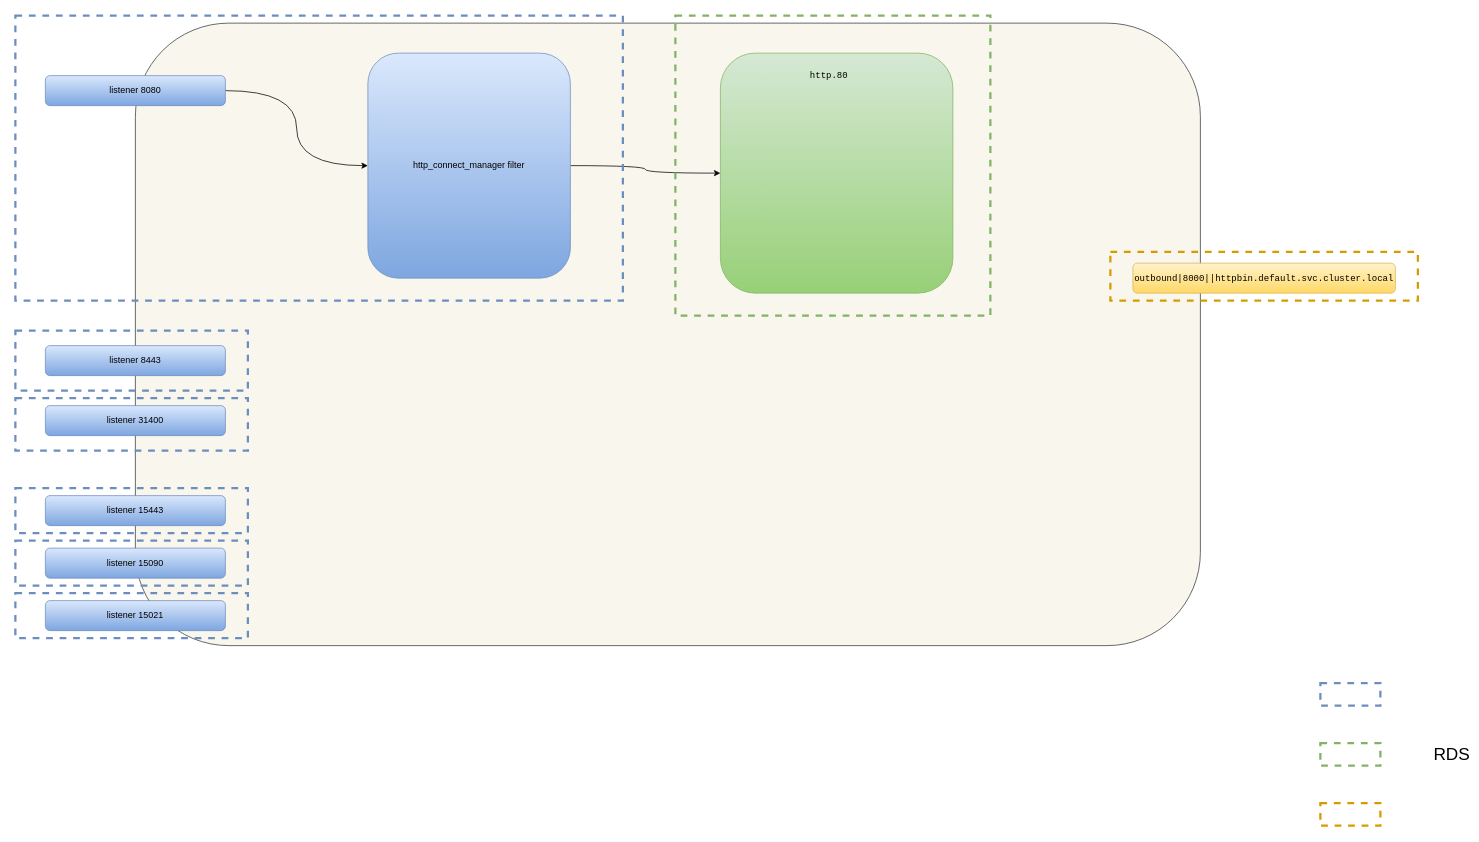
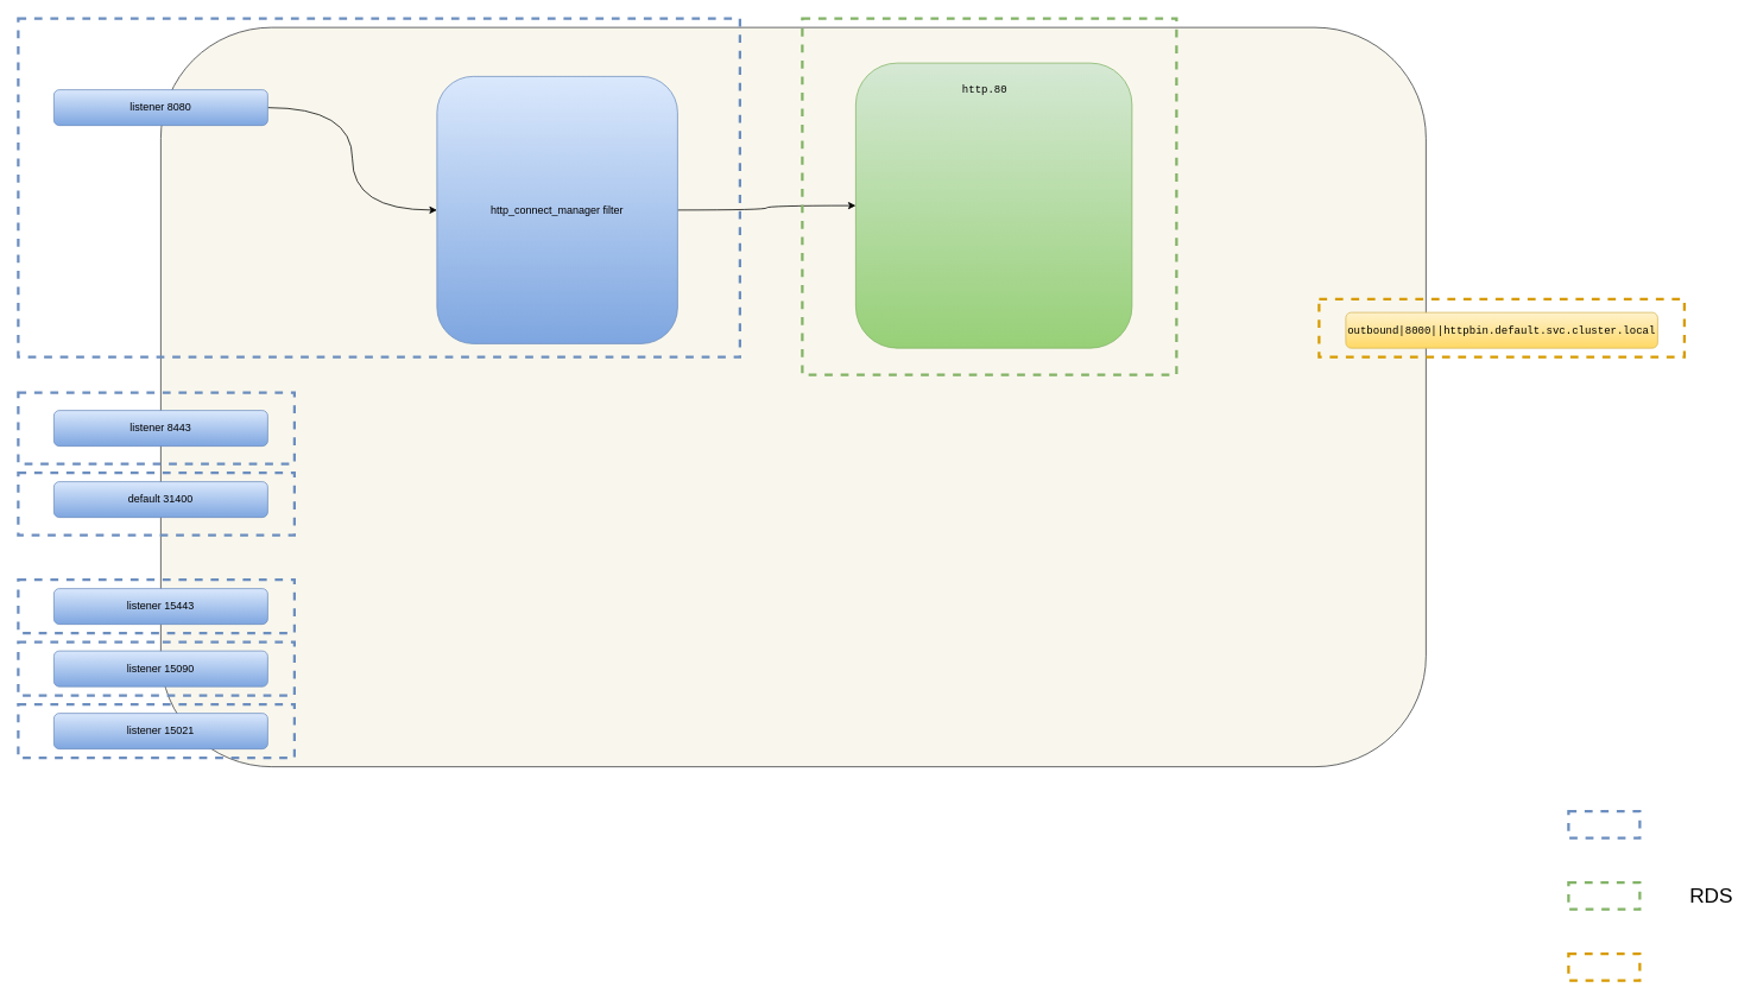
- <mxCell id="12" value="http_connect_manager filter" style="rounded=1;whiteSpace=wrap;html=1;gradientColor=#7ea6e0;fillColor=#dae8fc;strokeColor=#6c8ebf;" parent="1" vertex="1"><mxGeometry x="490" y="70" width="270" height="300" as="geometry" /></mxCell>
+ <mxCell id="12" value="http_connect_manager filter" style="rounded=1;whiteSpace=wrap;html=1;gradientColor=#7ea6e0;fillColor=#dae8fc;strokeColor=#6c8ebf;" parent="1" vertex="1"><mxGeometry x="490" y="85" width="270" height="300" as="geometry" /></mxCell>
- <mxCell id="8" value="listener 31400" style="rounded=1;whiteSpace=wrap;html=1;gradientColor=#7ea6e0;fillColor=#dae8fc;strokeColor=#6c8ebf;" parent="1" vertex="1"><mxGeometry x="60" y="540" width="240" height="40" as="geometry" /></mxCell>
+ <mxCell id="8" value="default 31400" style="rounded=1;whiteSpace=wrap;html=1;gradientColor=#7ea6e0;fillColor=#dae8fc;strokeColor=#6c8ebf;" parent="1" vertex="1"><mxGeometry x="60" y="540" width="240" height="40" as="geometry" /></mxCell>
- <mxCell id="18" value="&lt;font style=&quot;font-size: 23px&quot;&gt;RDS&lt;/font&gt;" style="text;html=1;align=center;verticalAlign=middle;resizable=0;points=[];autosize=1;strokeColor=none;" parent="1" vertex="1"><mxGeometry x="1905" y="995" width="60" height="20" as="geometry" /></mxCell>
+ <mxCell id="18" value="&lt;font style=&quot;font-size: 23px&quot;&gt;RDS&lt;/font&gt;" style="text;html=1;align=center;verticalAlign=middle;resizable=0;points=[];autosize=1;strokeColor=none;" parent="1" vertex="1"><mxGeometry x="1890" y="995" width="60" height="20" as="geometry" /></mxCell>
